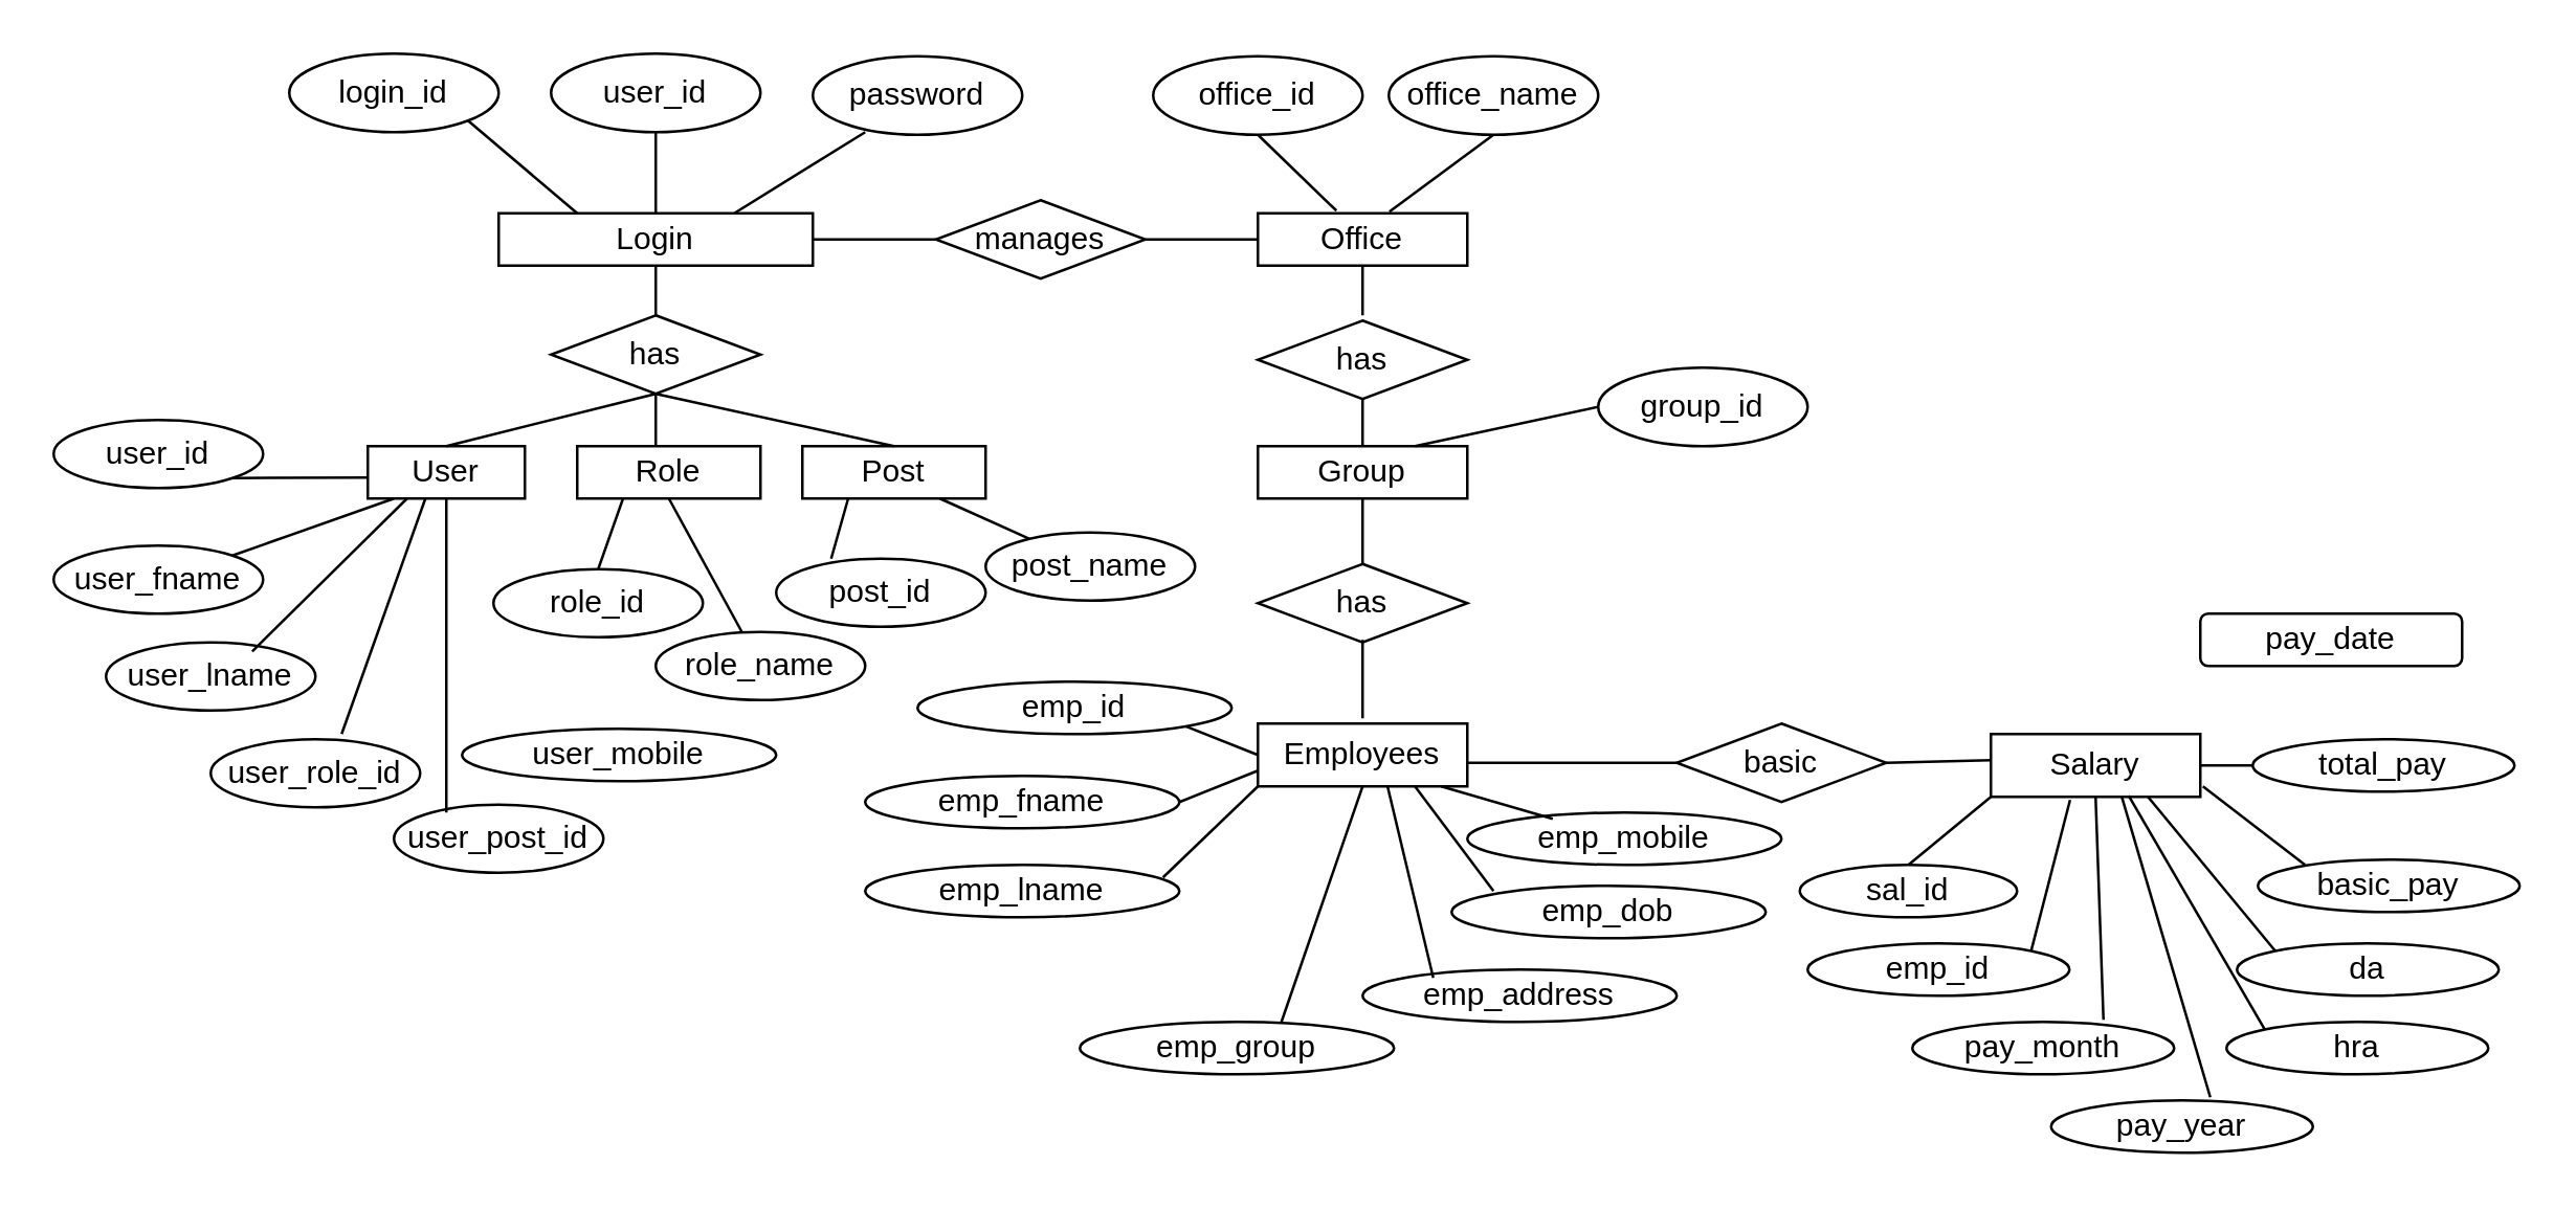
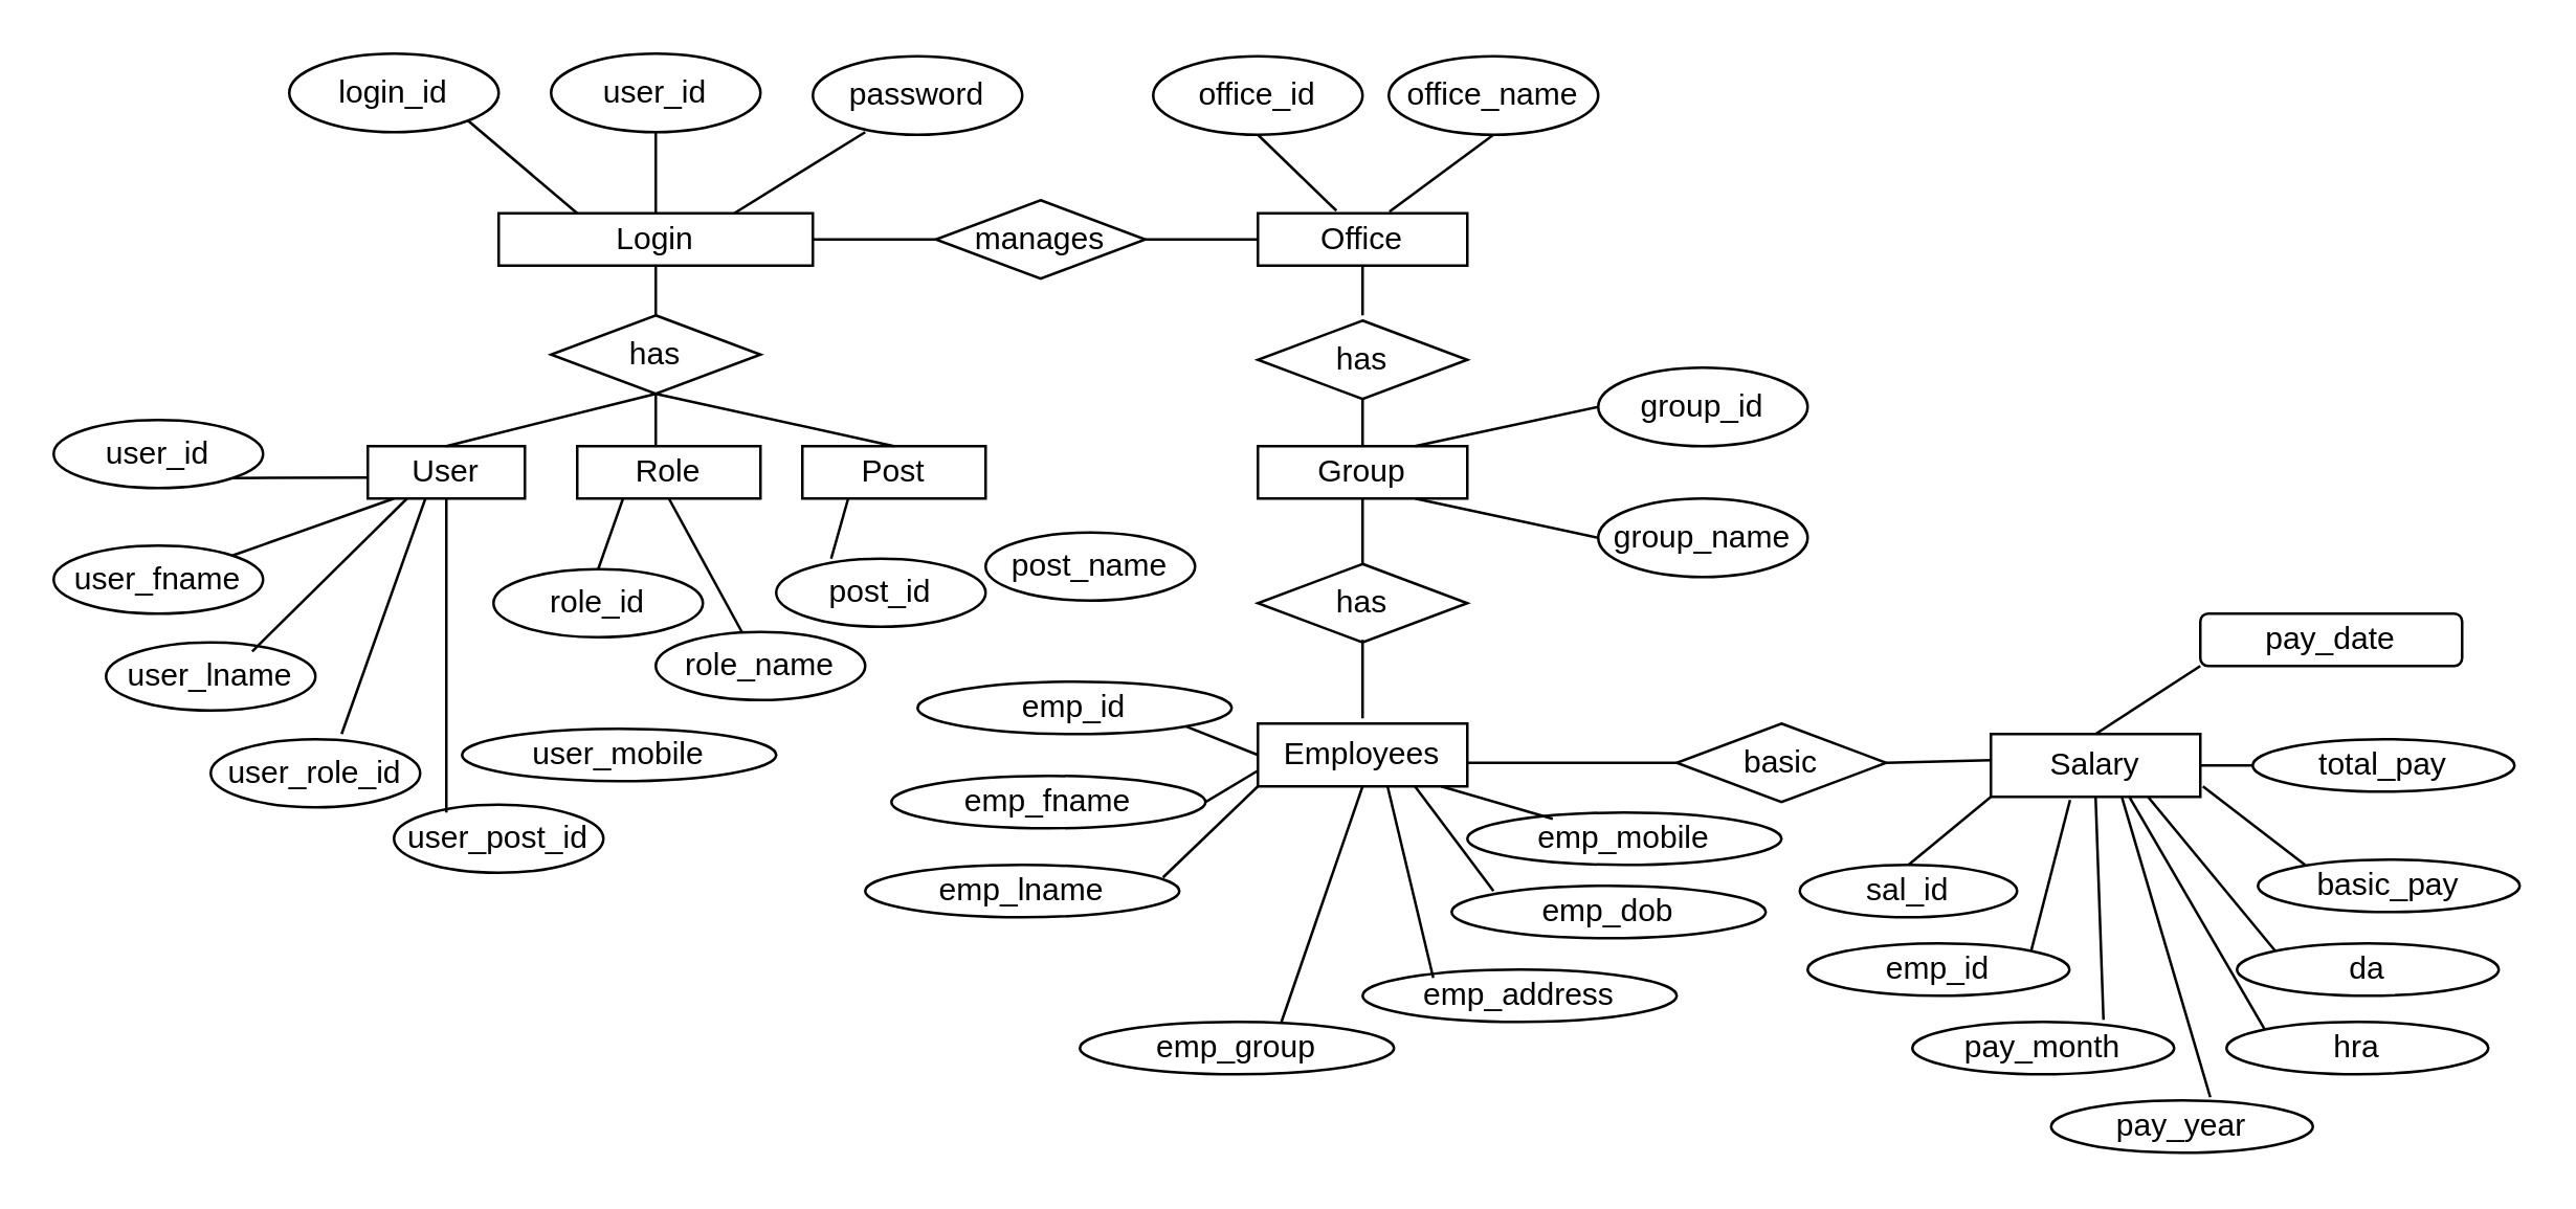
+ <mxCell value="" id="36" parent="1" style="endArrow=none;html=1;entryX=0;entryY=0.5;entryDx=0;entryDy=0;exitX=0.75;exitY=1;exitDx=0;exitDy=0;" target="34" source="26" edge="1"><mxGeometry as="geometry" height="50" width="50" relative="1"><mxPoint as="sourcePoint" y="270" x="500" /><mxPoint as="targetPoint" y="220" x="550" /></mxGeometry></mxCell>
- <mxCell value="" id="90" parent="1" style="endArrow=none;html=1;entryX=0.75;entryY=1;entryDx=0;entryDy=0;" target="5" source="78" edge="1"><mxGeometry as="geometry" height="50" width="50" relative="1"><mxPoint as="sourcePoint" y="261.038" x="286.962" /><mxPoint as="targetPoint" y="210" x="275" /></mxGeometry></mxCell>
+ <mxCell value="group_name" id="34" parent="1" vertex="1" style="ellipse;whiteSpace=wrap;html=1;"><mxGeometry as="geometry" height="30" width="80" y="190" x="610" /></mxCell>
+ <mxCell value="" id="64" parent="1" style="endArrow=none;html=1;exitX=0;exitY=1;exitDx=0;exitDy=0;entryX=0.5;entryY=0;entryDx=0;entryDy=0;" target="52" source="63" edge="1"><mxGeometry as="geometry" height="50" width="50" relative="1"><mxPoint as="sourcePoint" y="280" x="500" /><mxPoint as="targetPoint" y="230" x="550" /></mxGeometry></mxCell>
- <mxCell value="emp_fname" id="38" parent="1" vertex="1" style="ellipse;whiteSpace=wrap;html=1;"><mxGeometry as="geometry" height="20" width="120" y="296" x="330" /></mxCell>
+ <mxCell value="emp_fname" id="38" parent="1" vertex="1" style="ellipse;whiteSpace=wrap;html=1;"><mxGeometry x="340" y="296" as="geometry" height="20" width="120" /></mxCell>
